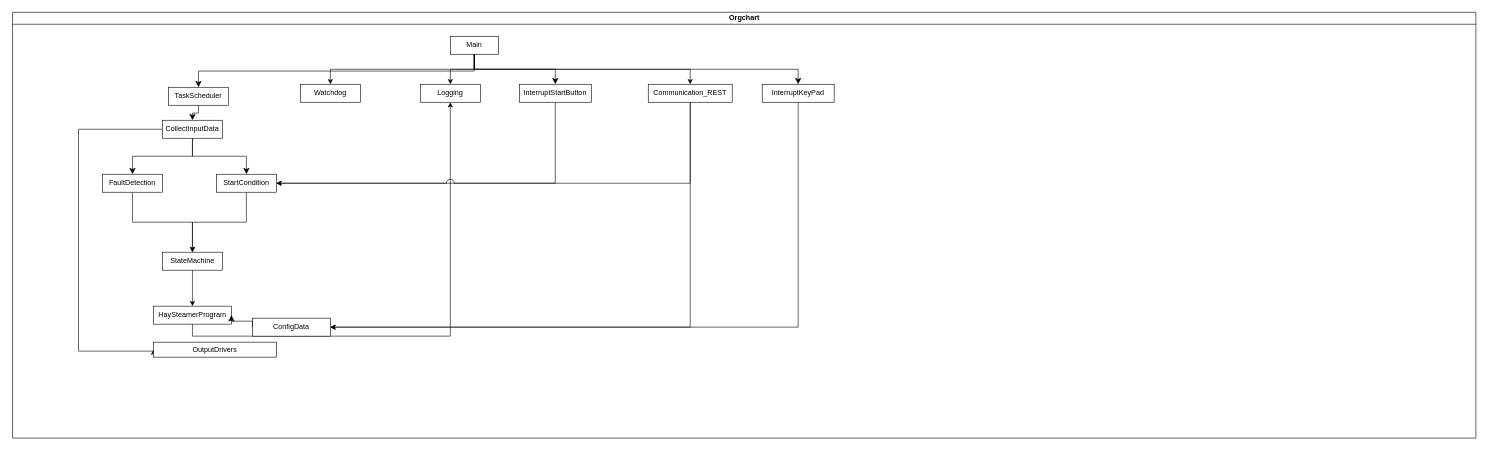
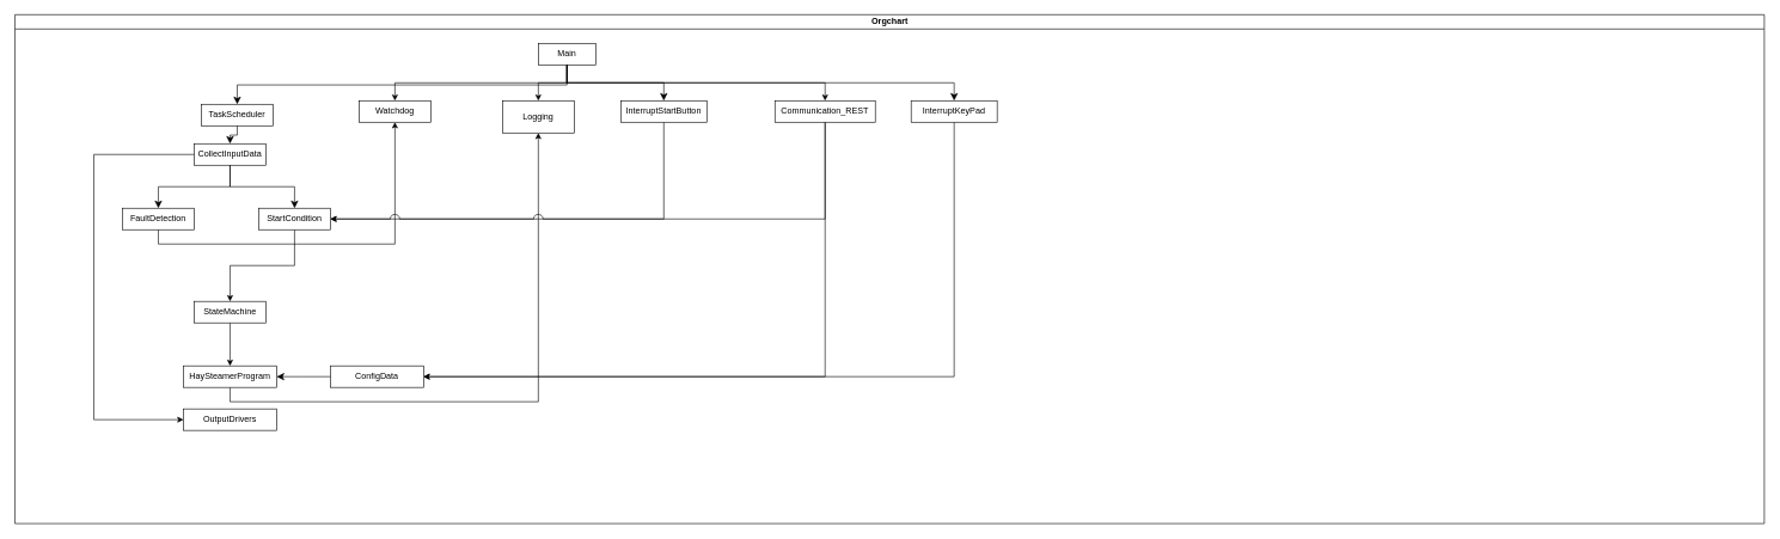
- <mxCell id="31" value="Logging" style="rounded=0;whiteSpace=wrap;html=1;" vertex="1" parent="2"><mxGeometry x="680" y="120" width="100" height="30" as="geometry" /></mxCell>
+ <mxCell id="31" value="Logging" style="rounded=0;whiteSpace=wrap;html=1;" vertex="1" parent="2"><mxGeometry x="680" y="120" width="100" height="45" as="geometry" /></mxCell>
- <mxCell id="15" style="edgeStyle=orthogonalEdgeStyle;rounded=0;orthogonalLoop=1;jettySize=auto;html=1;exitX=0.5;exitY=1;exitDx=0;exitDy=0;entryX=0.5;entryY=0;entryDx=0;entryDy=0;" edge="1" parent="2" source="16" target="27"><mxGeometry relative="1" as="geometry" /></mxCell>
+ <mxCell id="15" style="edgeStyle=orthogonalEdgeStyle;rounded=0;orthogonalLoop=1;jettySize=auto;html=1;exitX=0.5;exitY=1;exitDx=0;exitDy=0;" edge="1" parent="2" source="16" target="29"><mxGeometry relative="1" as="geometry" /></mxCell>
- <mxCell id="25" value="ConfigData" style="rounded=0;whiteSpace=wrap;html=1;" vertex="1" parent="2"><mxGeometry x="400" y="510" width="130" height="30" as="geometry" /></mxCell>
+ <mxCell id="25" value="ConfigData" style="rounded=0;whiteSpace=wrap;html=1;" vertex="1" parent="2"><mxGeometry x="440" y="490" width="130" height="30" as="geometry" /></mxCell>
- <mxCell id="32" value="OutputDrivers" style="rounded=0;whiteSpace=wrap;html=1;" vertex="1" parent="2"><mxGeometry x="235" y="550" width="205" height="25" as="geometry" /></mxCell>
+ <mxCell id="32" value="OutputDrivers" style="rounded=0;whiteSpace=wrap;html=1;" vertex="1" parent="2"><mxGeometry x="235" y="550" width="130" height="30" as="geometry" /></mxCell>
